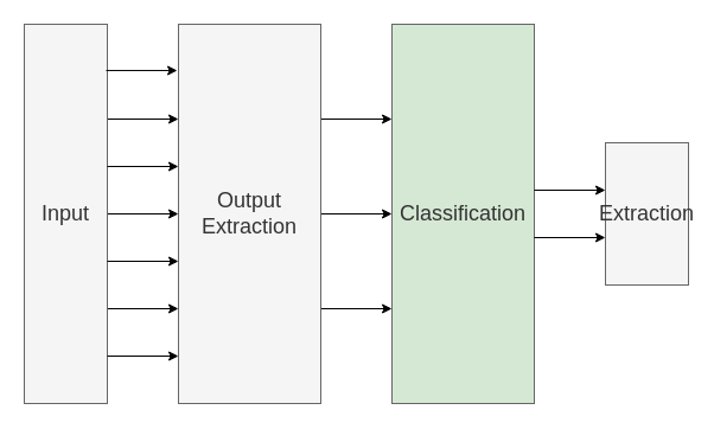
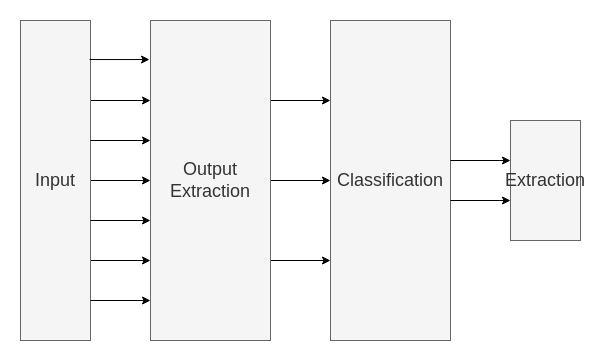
- <mxCell id="6" value="&lt;div style=&quot;font-size: 18px&quot;&gt;Classification&lt;br&gt;&lt;/div&gt;" style="rounded=0;whiteSpace=wrap;html=1;fillColor=#d5e8d4;strokeColor=#666666;fontColor=#333333;" vertex="1" parent="1"><mxGeometry x="330" y="20" width="120" height="320" as="geometry" /></mxCell>
+ <mxCell id="6" value="&lt;div style=&quot;font-size: 18px&quot;&gt;Classification&lt;br&gt;&lt;/div&gt;" style="rounded=0;whiteSpace=wrap;html=1;fillColor=#f5f5f5;strokeColor=#666666;fontColor=#333333;" vertex="1" parent="1"><mxGeometry x="330" y="20" width="120" height="320" as="geometry" /></mxCell>
